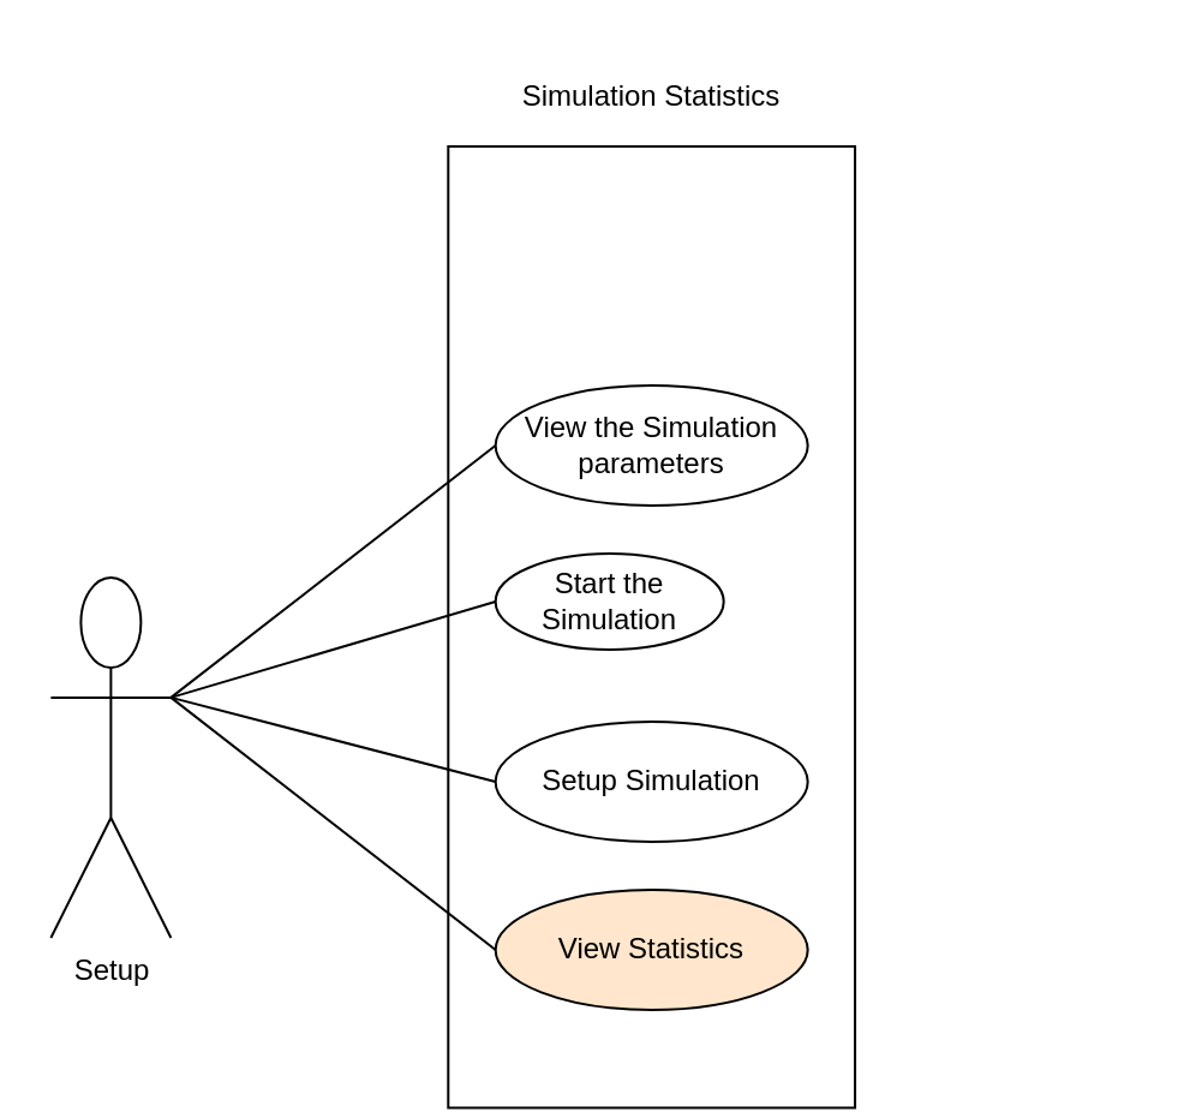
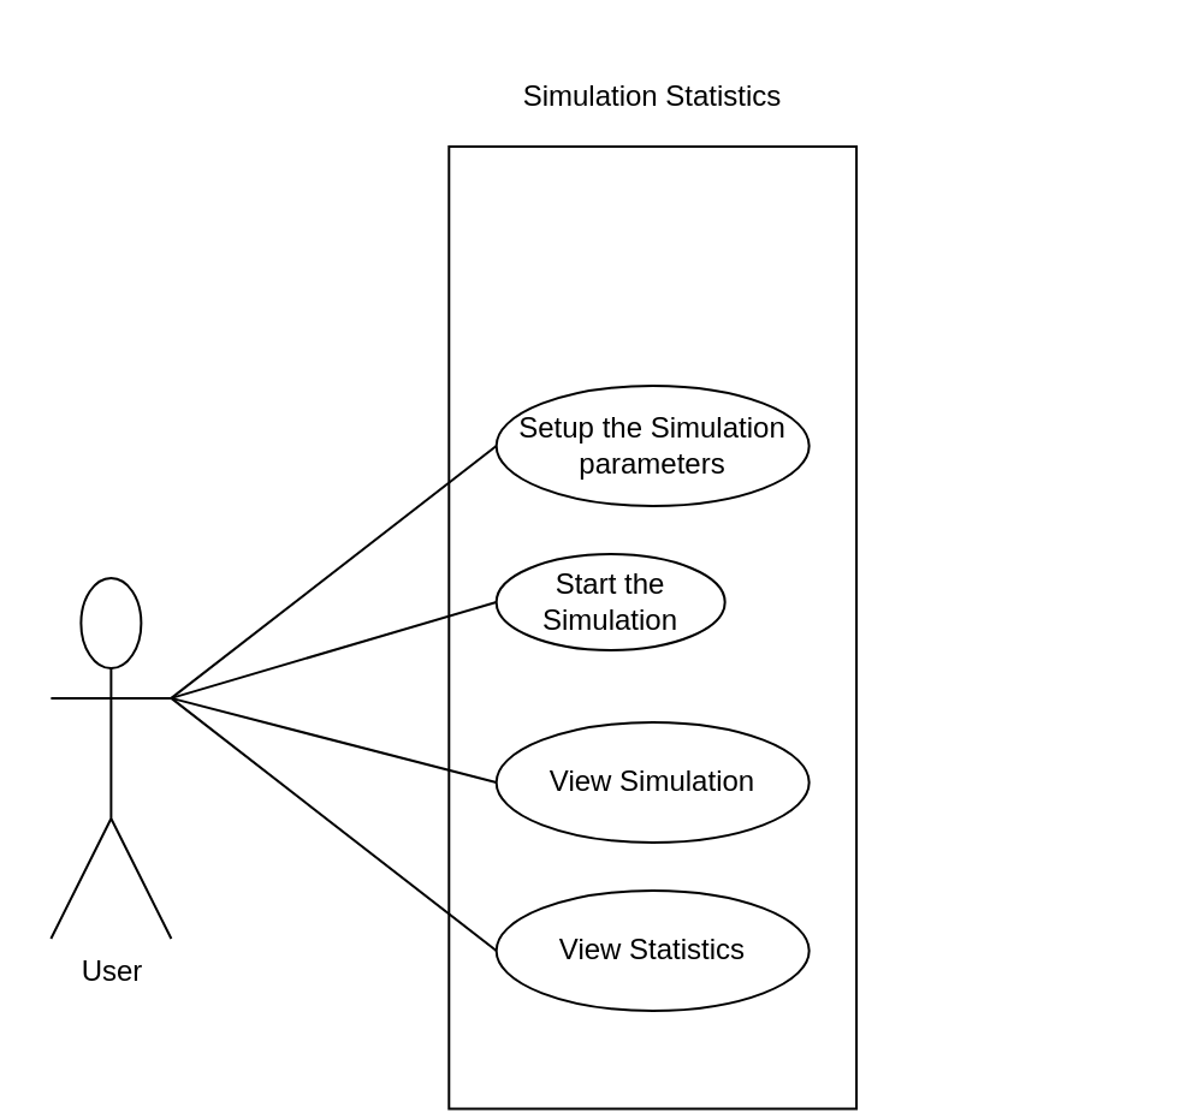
- <mxCell id="6" value="View the Simulation&lt;div&gt;parameters&lt;/div&gt;" style="ellipse;whiteSpace=wrap;html=1;" vertex="1" parent="1"><mxGeometry x="205.84" y="160" width="130" height="50" as="geometry" /></mxCell>
+ <mxCell id="6" value="Setup the Simulation&lt;div&gt;parameters&lt;/div&gt;" style="ellipse;whiteSpace=wrap;html=1;" vertex="1" parent="1"><mxGeometry x="205.84" y="160" width="130" height="50" as="geometry" /></mxCell>
- <mxCell id="5" value="Setup Simulation" style="ellipse;whiteSpace=wrap;html=1;" vertex="1" parent="1"><mxGeometry x="205.84" y="300" width="130" height="50" as="geometry" /></mxCell>
+ <mxCell id="5" value="View Simulation" style="ellipse;whiteSpace=wrap;html=1;" vertex="1" parent="1"><mxGeometry x="205.84" y="300" width="130" height="50" as="geometry" /></mxCell>
- <mxCell id="11" value="View Statistics" style="ellipse;whiteSpace=wrap;html=1;fillColor=#ffe6cc;" vertex="1" parent="1"><mxGeometry x="205.84" y="370" width="130" height="50" as="geometry" /></mxCell>
+ <mxCell id="11" value="View Statistics" style="ellipse;whiteSpace=wrap;html=1;" vertex="1" parent="1"><mxGeometry x="205.84" y="370" width="130" height="50" as="geometry" /></mxCell>
- <mxCell id="2" value="Setup&lt;div&gt;&lt;br&gt;&lt;/div&gt;" style="shape=umlActor;verticalLabelPosition=bottom;verticalAlign=top;html=1;" vertex="1" parent="1"><mxGeometry x="20.69" y="240" width="50" height="150" as="geometry" /></mxCell>
+ <mxCell id="2" value="User&lt;div&gt;&lt;br&gt;&lt;/div&gt;" style="shape=umlActor;verticalLabelPosition=bottom;verticalAlign=top;html=1;" vertex="1" parent="1"><mxGeometry x="20.69" y="240" width="50" height="150" as="geometry" /></mxCell>
